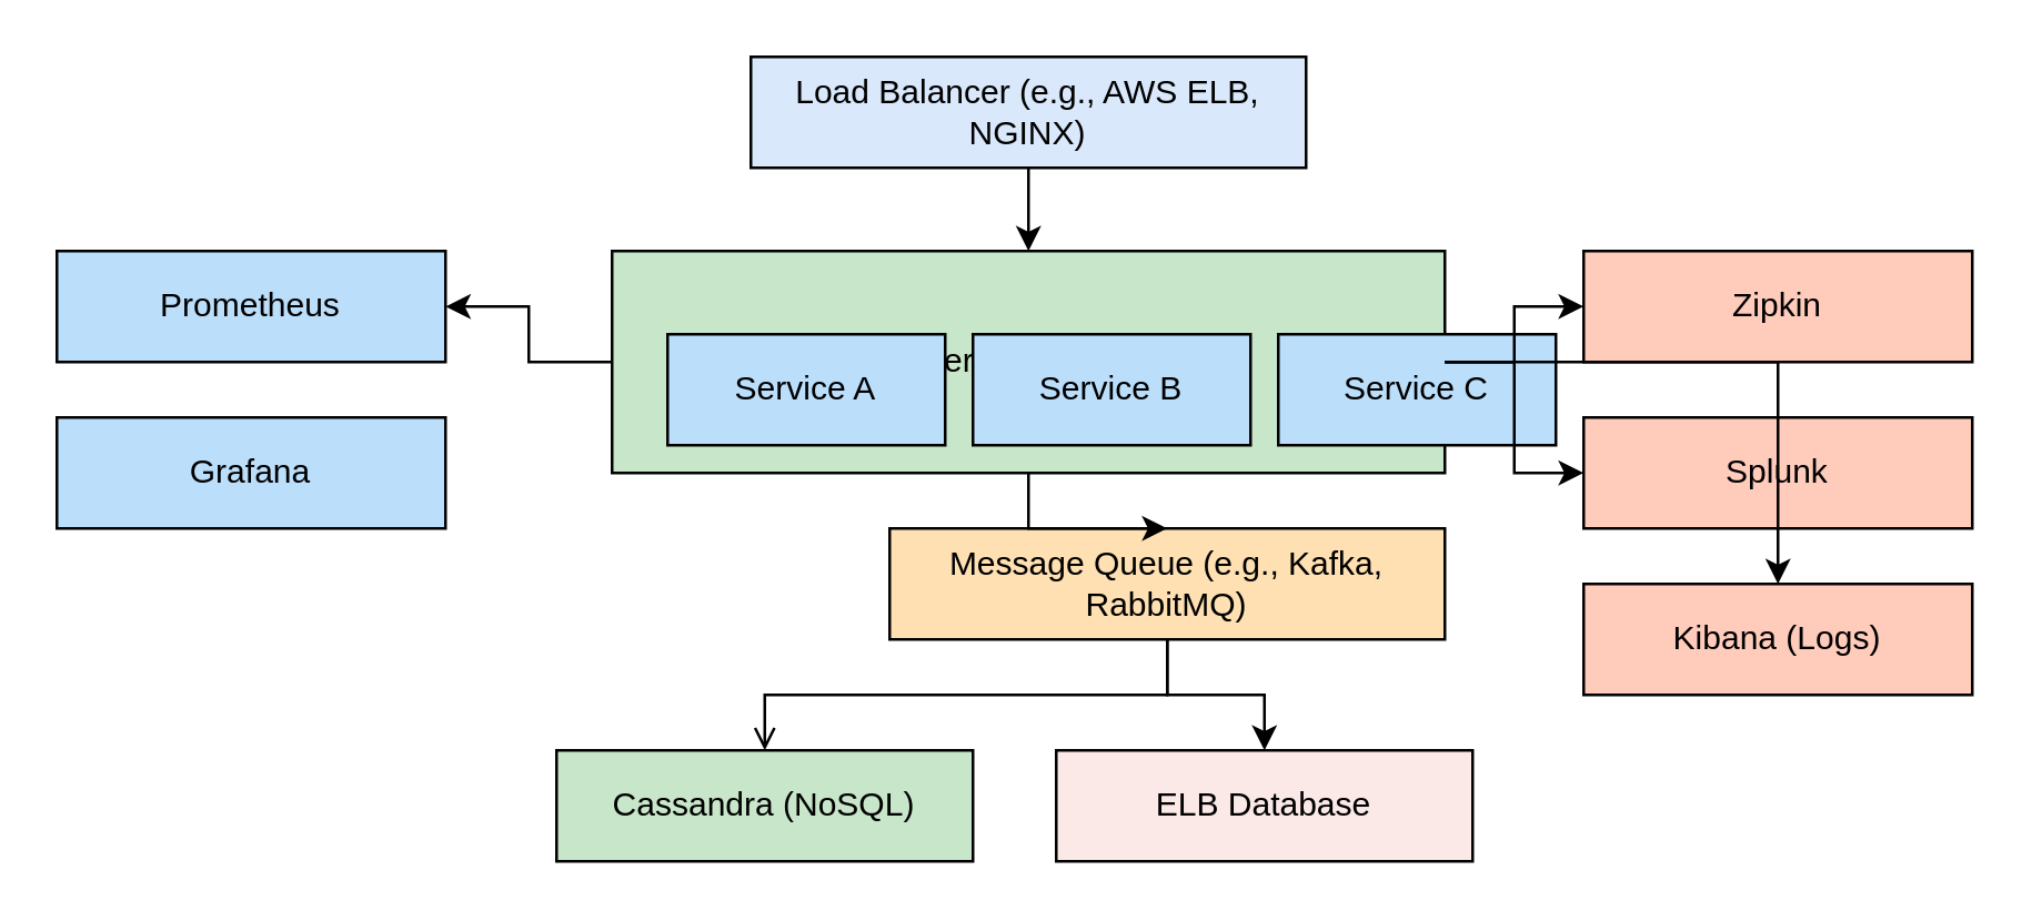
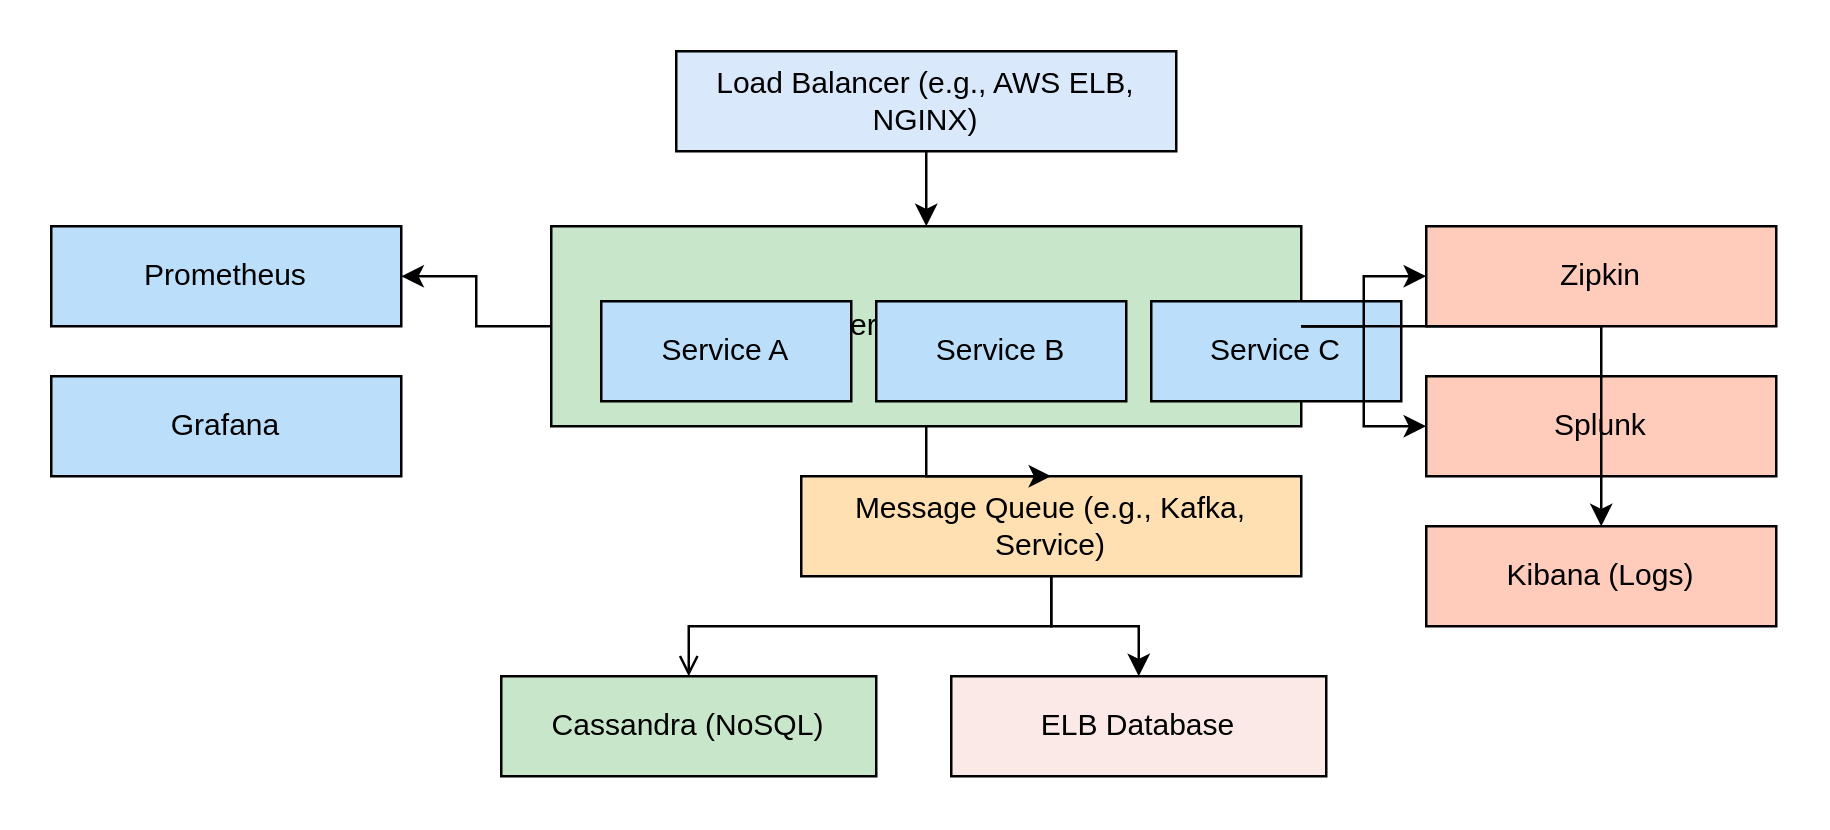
- <mxCell id="7" value="Message Queue (e.g., Kafka, RabbitMQ)" style="shape=rectangle;whiteSpace=wrap;html=1;fillColor=#ffe0b2;" vertex="1" parent="1"><mxGeometry x="320" y="190" width="200" height="40" as="geometry" /></mxCell>
+ <mxCell id="7" value="Message Queue (e.g., Kafka, Service)" style="shape=rectangle;whiteSpace=wrap;html=1;fillColor=#ffe0b2;" vertex="1" parent="1"><mxGeometry x="320" y="190" width="200" height="40" as="geometry" /></mxCell>
